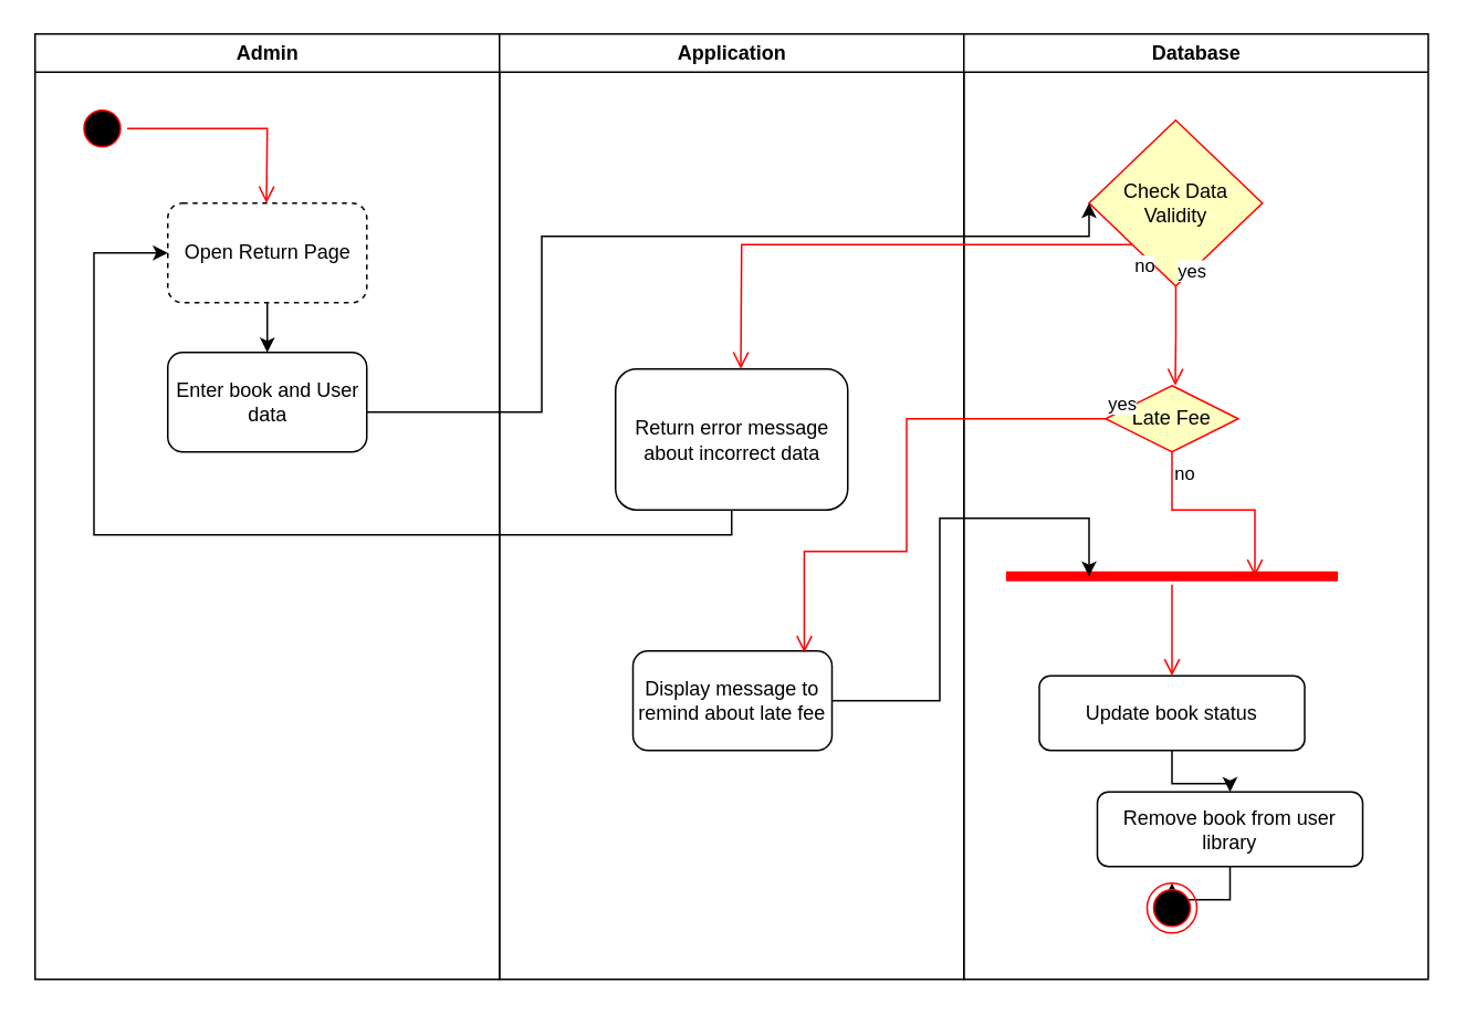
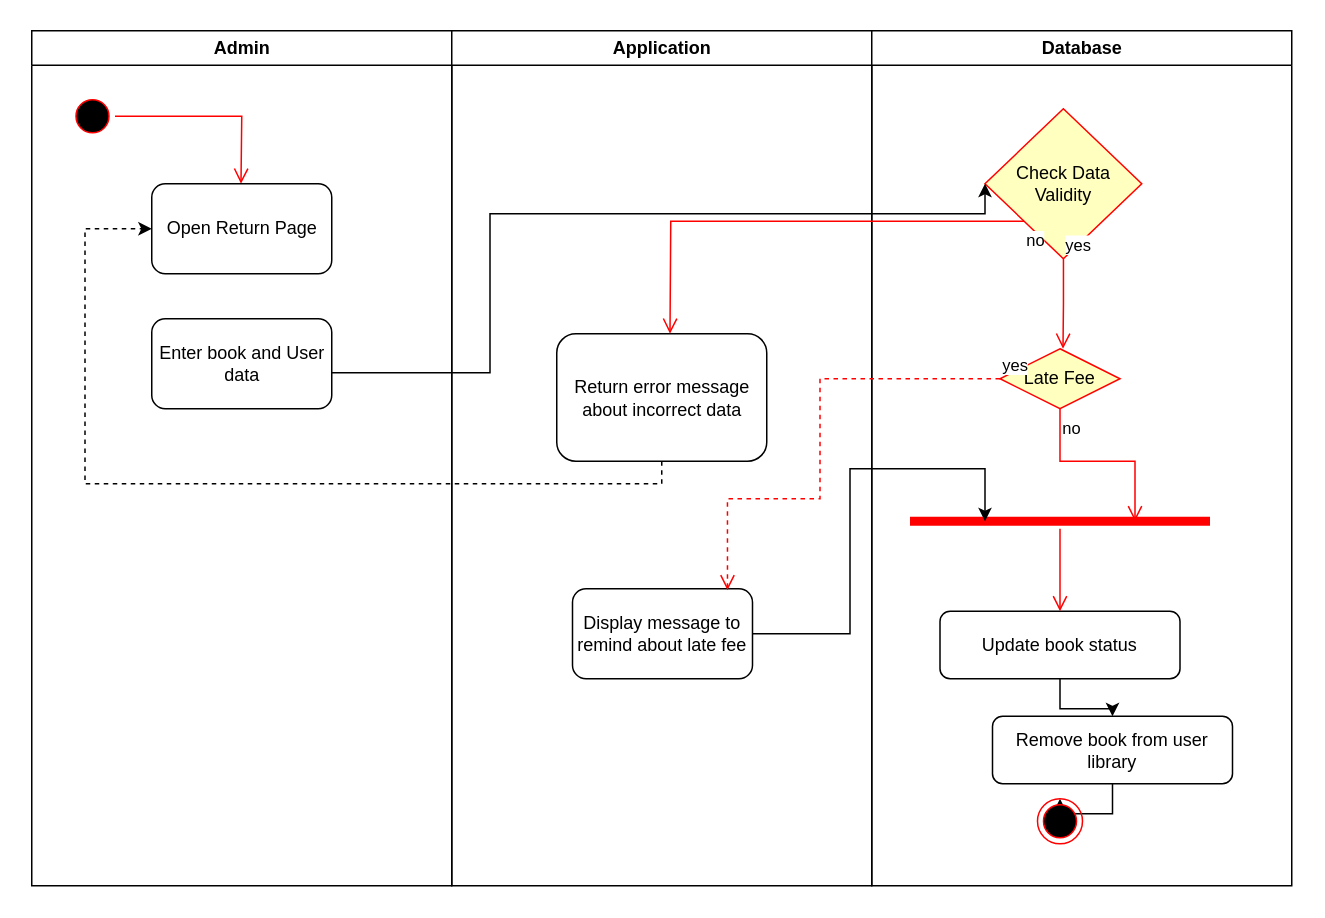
- <mxCell id="7" value="Open Return Page" style="rounded=1;whiteSpace=wrap;html=1;dashed=1;" vertex="1" parent="2"><mxGeometry x="80" y="102" width="120" height="60" as="geometry" /></mxCell>
+ <mxCell id="7" value="Open Return Page" style="rounded=1;whiteSpace=wrap;html=1;" vertex="1" parent="2"><mxGeometry x="80" y="102" width="120" height="60" as="geometry" /></mxCell>
- <mxCell id="6" style="edgeStyle=orthogonalEdgeStyle;rounded=0;orthogonalLoop=1;jettySize=auto;html=1;entryX=0.5;entryY=0;entryDx=0;entryDy=0;" edge="1" parent="2" source="7" target="5"><mxGeometry relative="1" as="geometry" /></mxCell>
- <mxCell id="26" value="yes" style="edgeStyle=orthogonalEdgeStyle;html=1;align=left;verticalAlign=bottom;endArrow=open;endSize=8;strokeColor=#ff0000;rounded=0;entryX=0.861;entryY=0.017;entryDx=0;entryDy=0;entryPerimeter=0;" edge="1" source="20" parent="1" target="10"><mxGeometry x="-1" relative="1" as="geometry"><mxPoint x="846" y="252" as="targetPoint" /><Array as="points"><mxPoint x="546" y="252" /><mxPoint x="546" y="332" /><mxPoint x="484" y="332" /></Array></mxGeometry></mxCell>
+ <mxCell id="26" value="yes" style="edgeStyle=orthogonalEdgeStyle;html=1;align=left;verticalAlign=bottom;endArrow=open;endSize=8;strokeColor=#ff0000;rounded=0;entryX=0.861;entryY=0.017;entryDx=0;entryDy=0;entryPerimeter=0;dashed=1;" edge="1" source="20" parent="1" target="10"><mxGeometry x="-1" relative="1" as="geometry"><mxPoint x="846" y="252" as="targetPoint" /><Array as="points"><mxPoint x="546" y="252" /><mxPoint x="546" y="332" /><mxPoint x="484" y="332" /></Array></mxGeometry></mxCell>
- <mxCell id="25" style="edgeStyle=orthogonalEdgeStyle;rounded=0;orthogonalLoop=1;jettySize=auto;html=1;entryX=0;entryY=0.5;entryDx=0;entryDy=0;" edge="1" parent="1" source="9" target="7"><mxGeometry relative="1" as="geometry"><Array as="points"><mxPoint x="441" y="322" /><mxPoint x="56" y="322" /><mxPoint x="56" y="152" /></Array></mxGeometry></mxCell>
+ <mxCell id="25" style="edgeStyle=orthogonalEdgeStyle;rounded=0;orthogonalLoop=1;jettySize=auto;html=1;entryX=0;entryY=0.5;entryDx=0;entryDy=0;dashed=1;" edge="1" parent="1" source="9" target="7"><mxGeometry relative="1" as="geometry"><Array as="points"><mxPoint x="441" y="322" /><mxPoint x="56" y="322" /><mxPoint x="56" y="152" /></Array></mxGeometry></mxCell>
